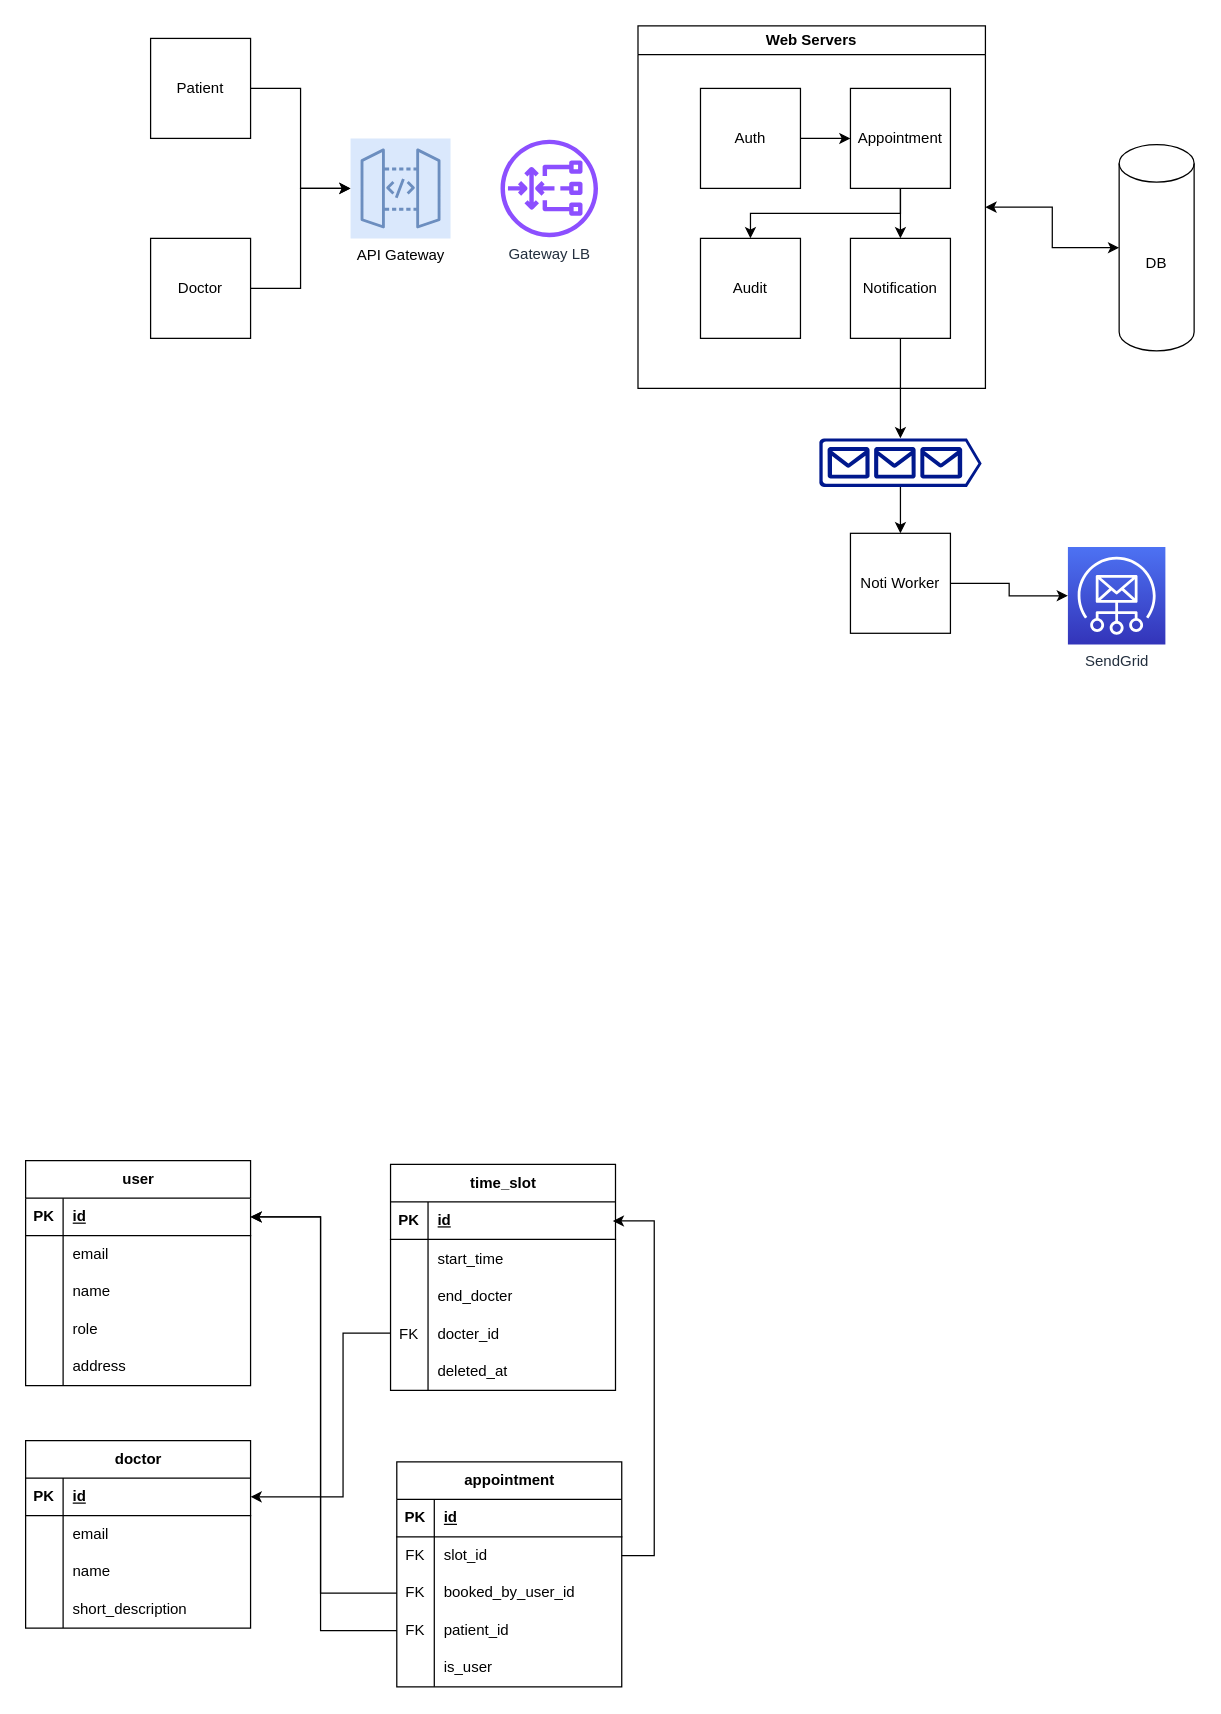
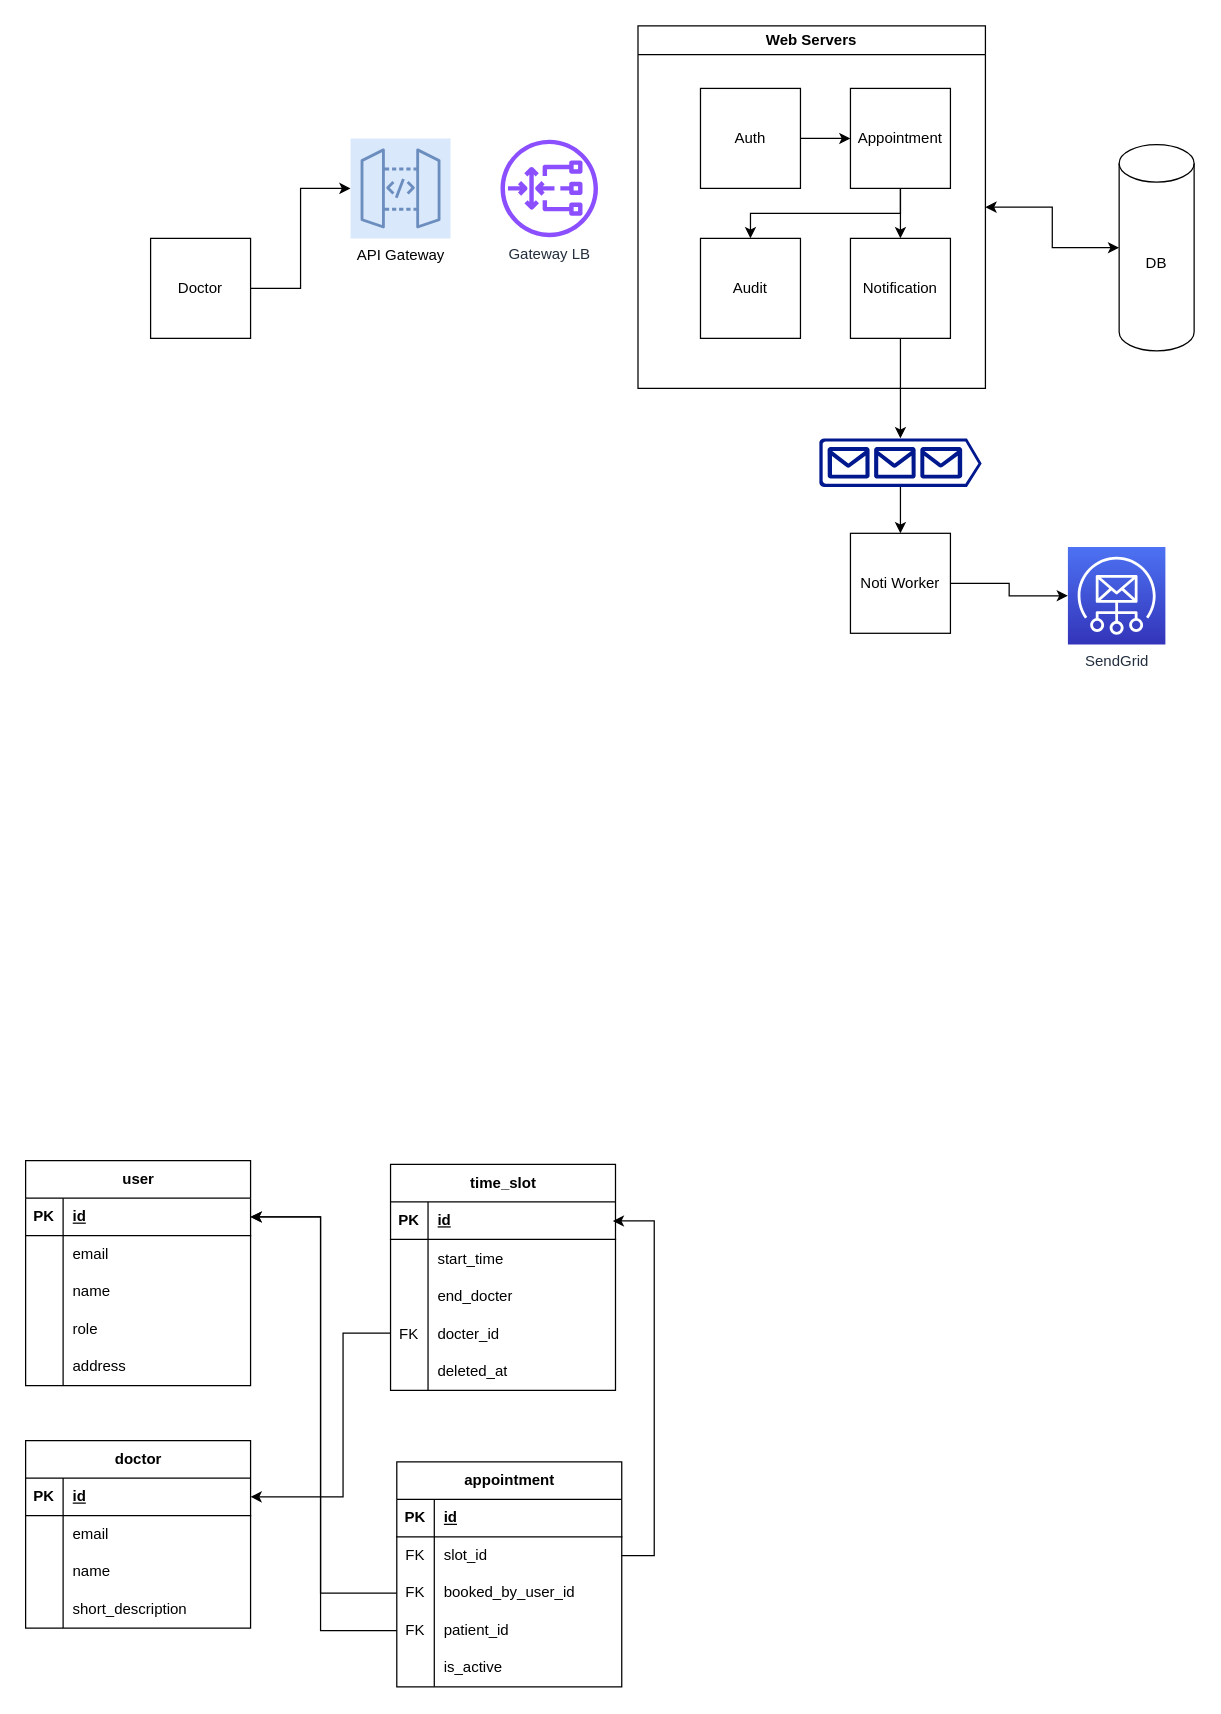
- <mxCell id="3" value="Patient" style="whiteSpace=wrap;html=1;aspect=fixed;" parent="1" vertex="1"><mxGeometry x="120" y="30" width="80" height="80" as="geometry" /></mxCell>
- <mxCell id="2" style="edgeStyle=orthogonalEdgeStyle;rounded=0;orthogonalLoop=1;jettySize=auto;html=1;" parent="1" source="3" target="5" edge="1"><mxGeometry relative="1" as="geometry" /></mxCell>
- <mxCell id="71" value="is_user" style="shape=partialRectangle;connectable=0;fillColor=none;top=0;left=0;bottom=0;right=0;align=left;spacingLeft=6;overflow=hidden;whiteSpace=wrap;html=1;" vertex="1" parent="69"><mxGeometry x="30" width="150" height="30" as="geometry"><mxRectangle width="150" height="30" as="alternateBounds" /></mxGeometry></mxCell>
+ <mxCell id="71" value="is_active" style="shape=partialRectangle;connectable=0;fillColor=none;top=0;left=0;bottom=0;right=0;align=left;spacingLeft=6;overflow=hidden;whiteSpace=wrap;html=1;" vertex="1" parent="69"><mxGeometry x="30" width="150" height="30" as="geometry"><mxRectangle width="150" height="30" as="alternateBounds" /></mxGeometry></mxCell>
